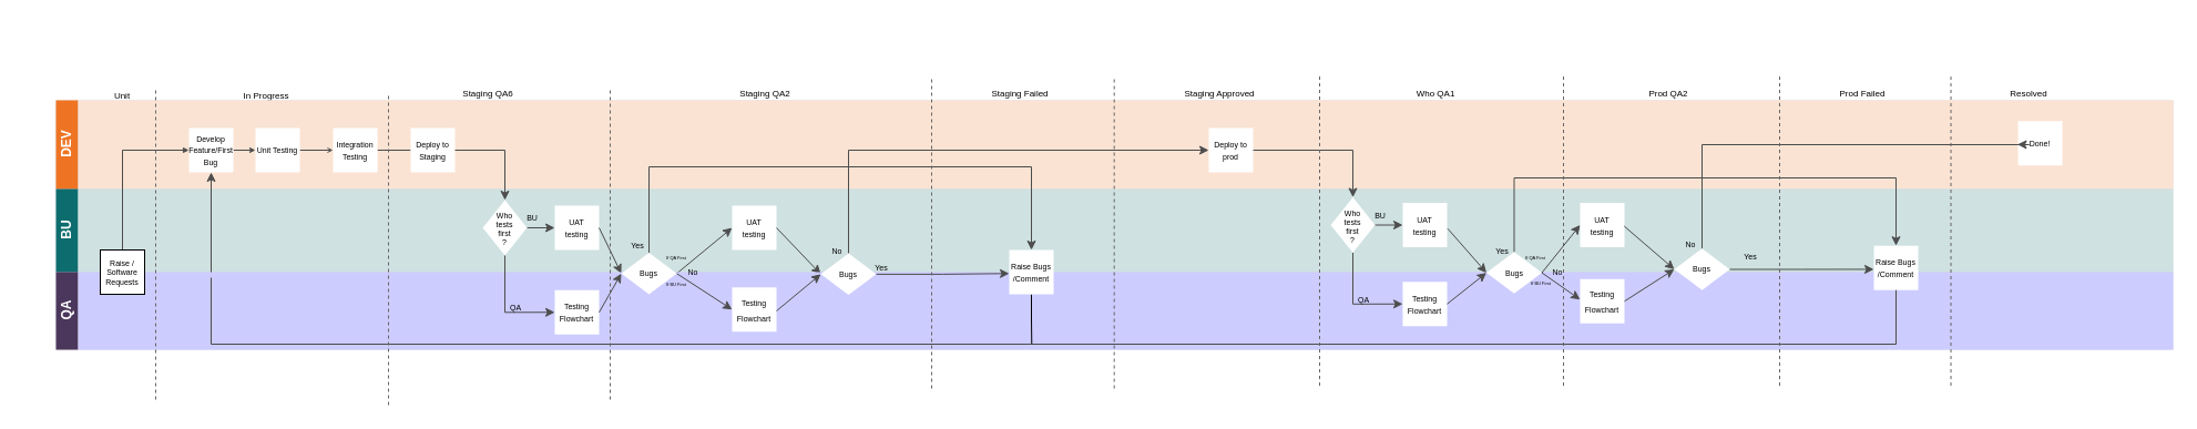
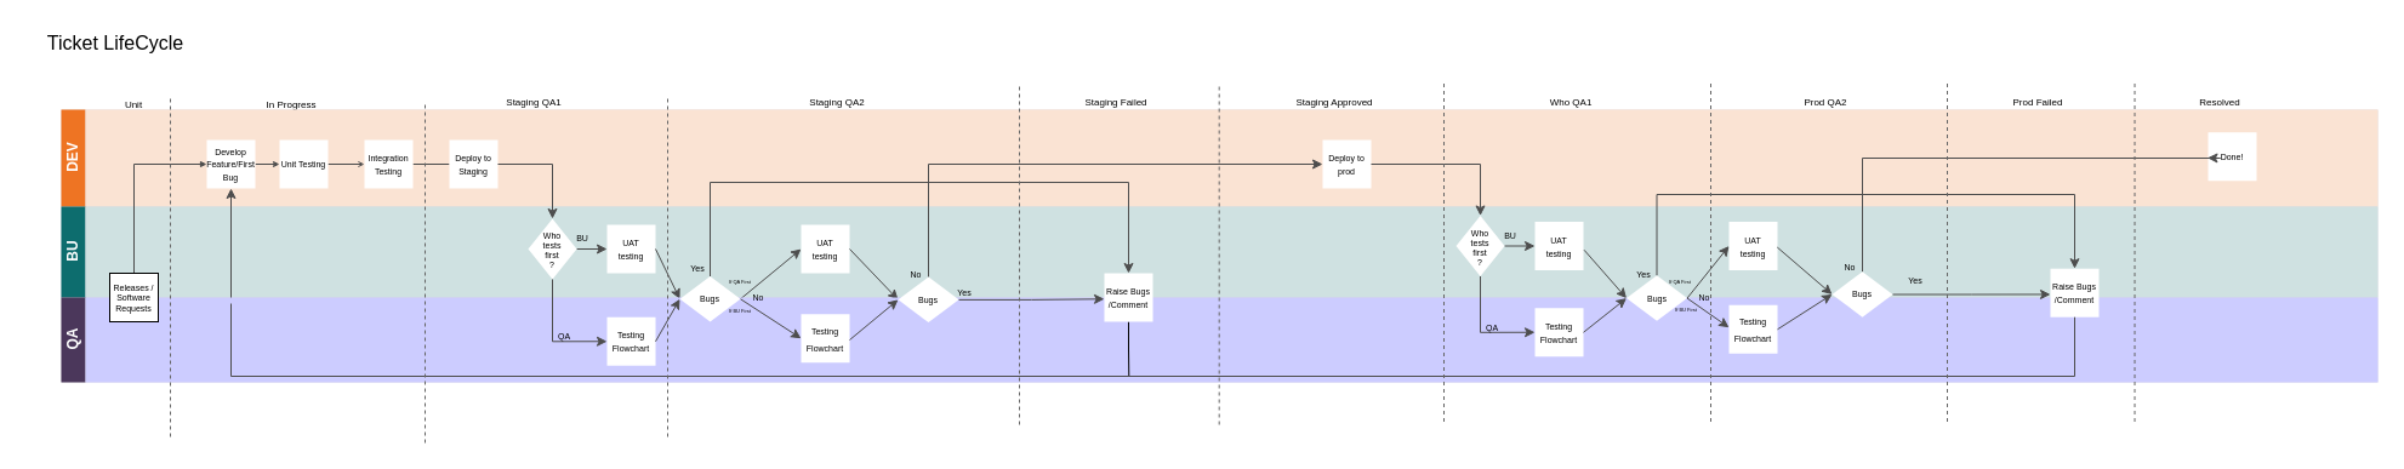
+ <mxCell id="9" value="&lt;font style=&quot;font-size: 16px;&quot;&gt;Ticket LifeCycle&lt;/font&gt;" style="text;html=1;strokeColor=none;fillColor=none;align=center;verticalAlign=middle;whiteSpace=wrap;rounded=0;" vertex="1" parent="1"><mxGeometry x="20" y="20" width="150" height="30" as="geometry" /></mxCell>
- <mxCell id="4" value="&lt;font style=&quot;font-size: 8px;&quot;&gt;Staging QA6&lt;/font&gt;" style="text;html=1;strokeColor=none;fillColor=none;align=center;verticalAlign=middle;whiteSpace=wrap;rounded=0;" vertex="1" parent="1"><mxGeometry x="410" y="67.5" width="60" height="30" as="geometry" /></mxCell>
+ <mxCell id="4" value="&lt;font style=&quot;font-size: 8px;&quot;&gt;Staging QA1&lt;/font&gt;" style="text;html=1;strokeColor=none;fillColor=none;align=center;verticalAlign=middle;whiteSpace=wrap;rounded=0;" vertex="1" parent="1"><mxGeometry x="410" y="67.5" width="60" height="30" as="geometry" /></mxCell>
- <mxCell id="44" value="&lt;p style=&quot;line-height: 59%;&quot;&gt;&lt;font style=&quot;font-size: 7px;&quot;&gt;Raise / Software Requests&lt;/font&gt;&lt;/p&gt;" style="rounded=0;whiteSpace=wrap;html=1;fontFamily=Helvetica;fontSize=12;fontColor=#000000;align=center;strokeColor=default;" vertex="1" parent="43"><mxGeometry x="40" y="-20" width="40" height="40" as="geometry" /></mxCell>
+ <mxCell id="44" value="&lt;p style=&quot;line-height: 59%;&quot;&gt;&lt;font style=&quot;font-size: 7px;&quot;&gt;Releases / Software Requests&lt;/font&gt;&lt;/p&gt;" style="rounded=0;whiteSpace=wrap;html=1;fontFamily=Helvetica;fontSize=12;fontColor=#000000;align=center;strokeColor=default;" vertex="1" parent="43"><mxGeometry x="40" y="-20" width="40" height="40" as="geometry" /></mxCell>
